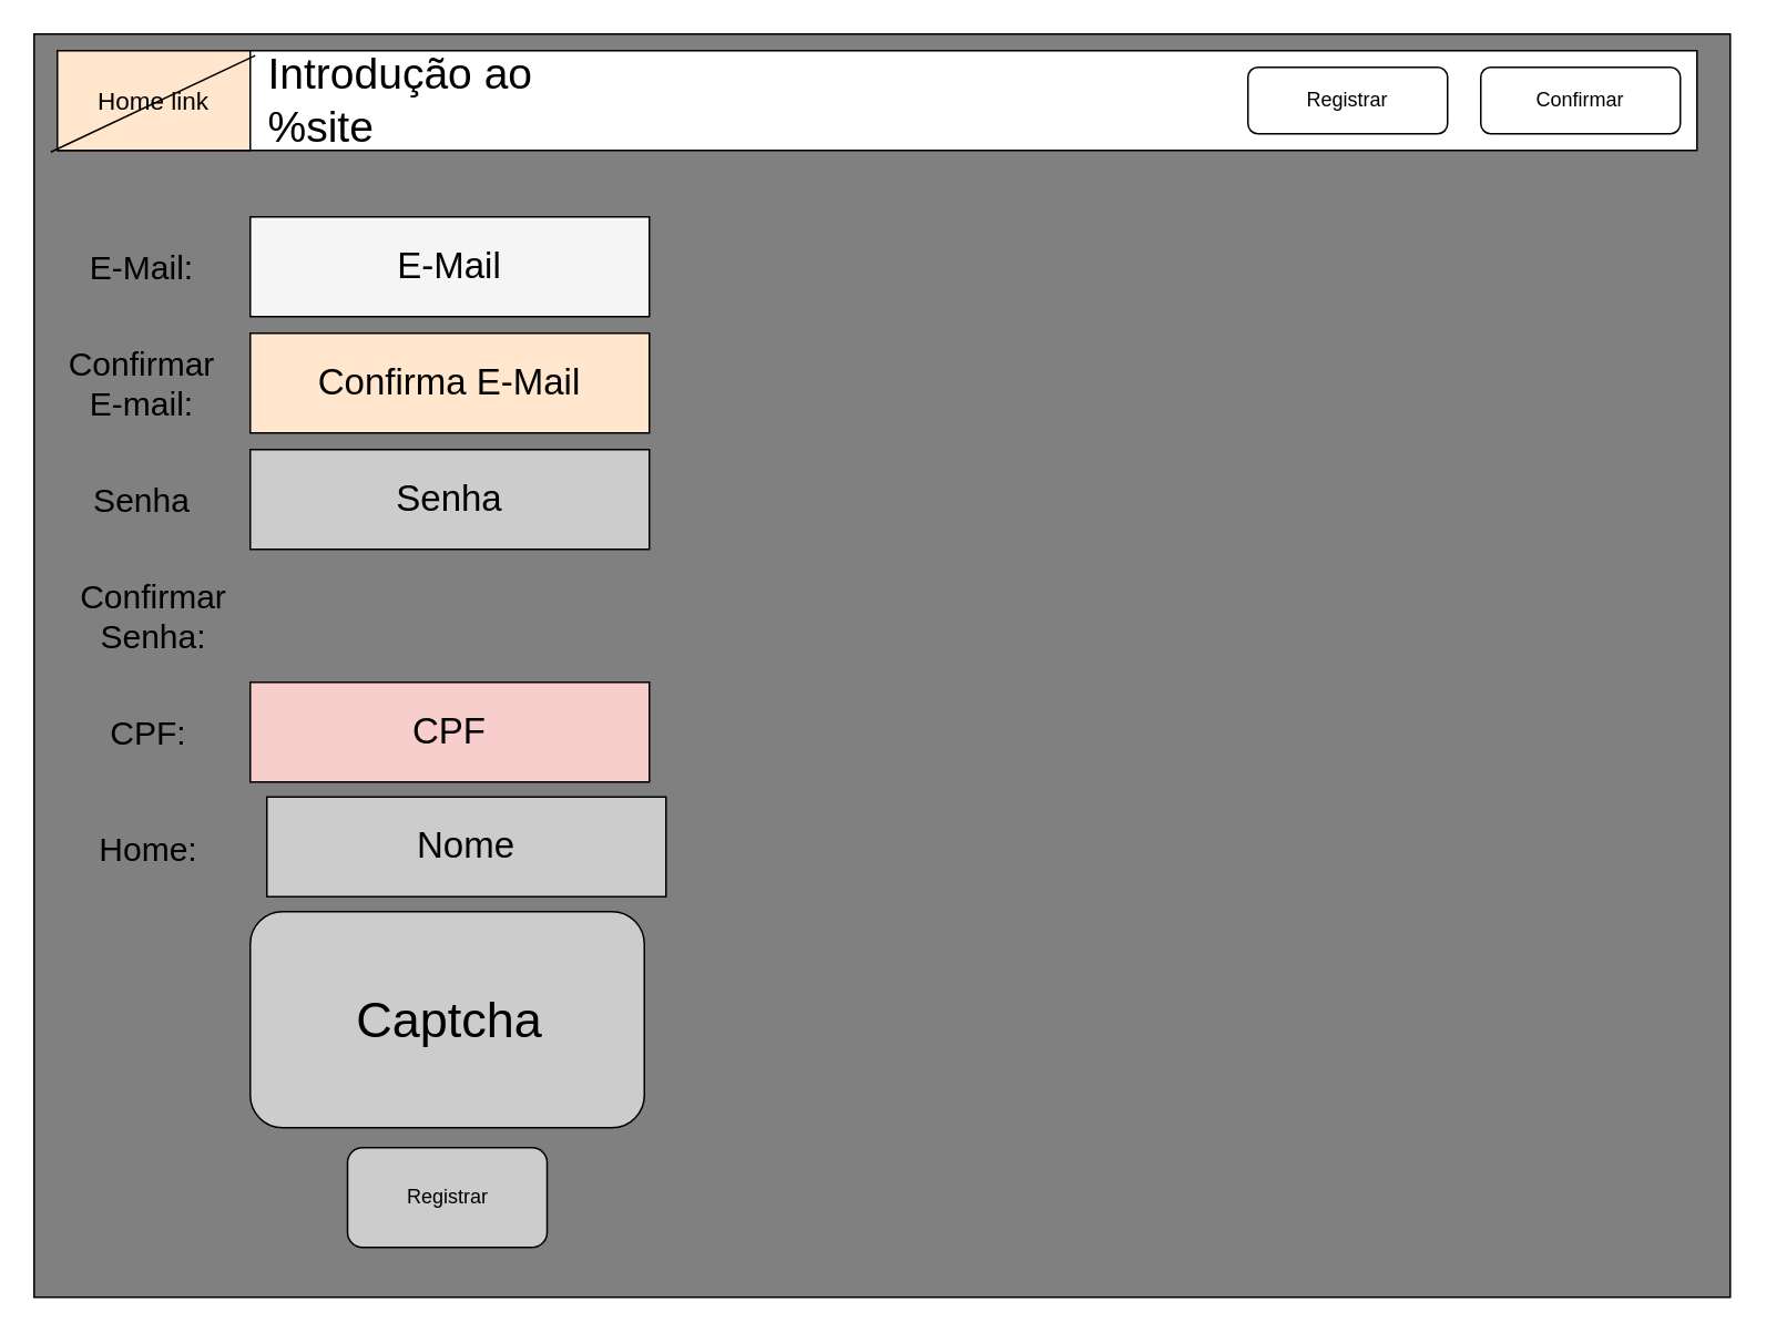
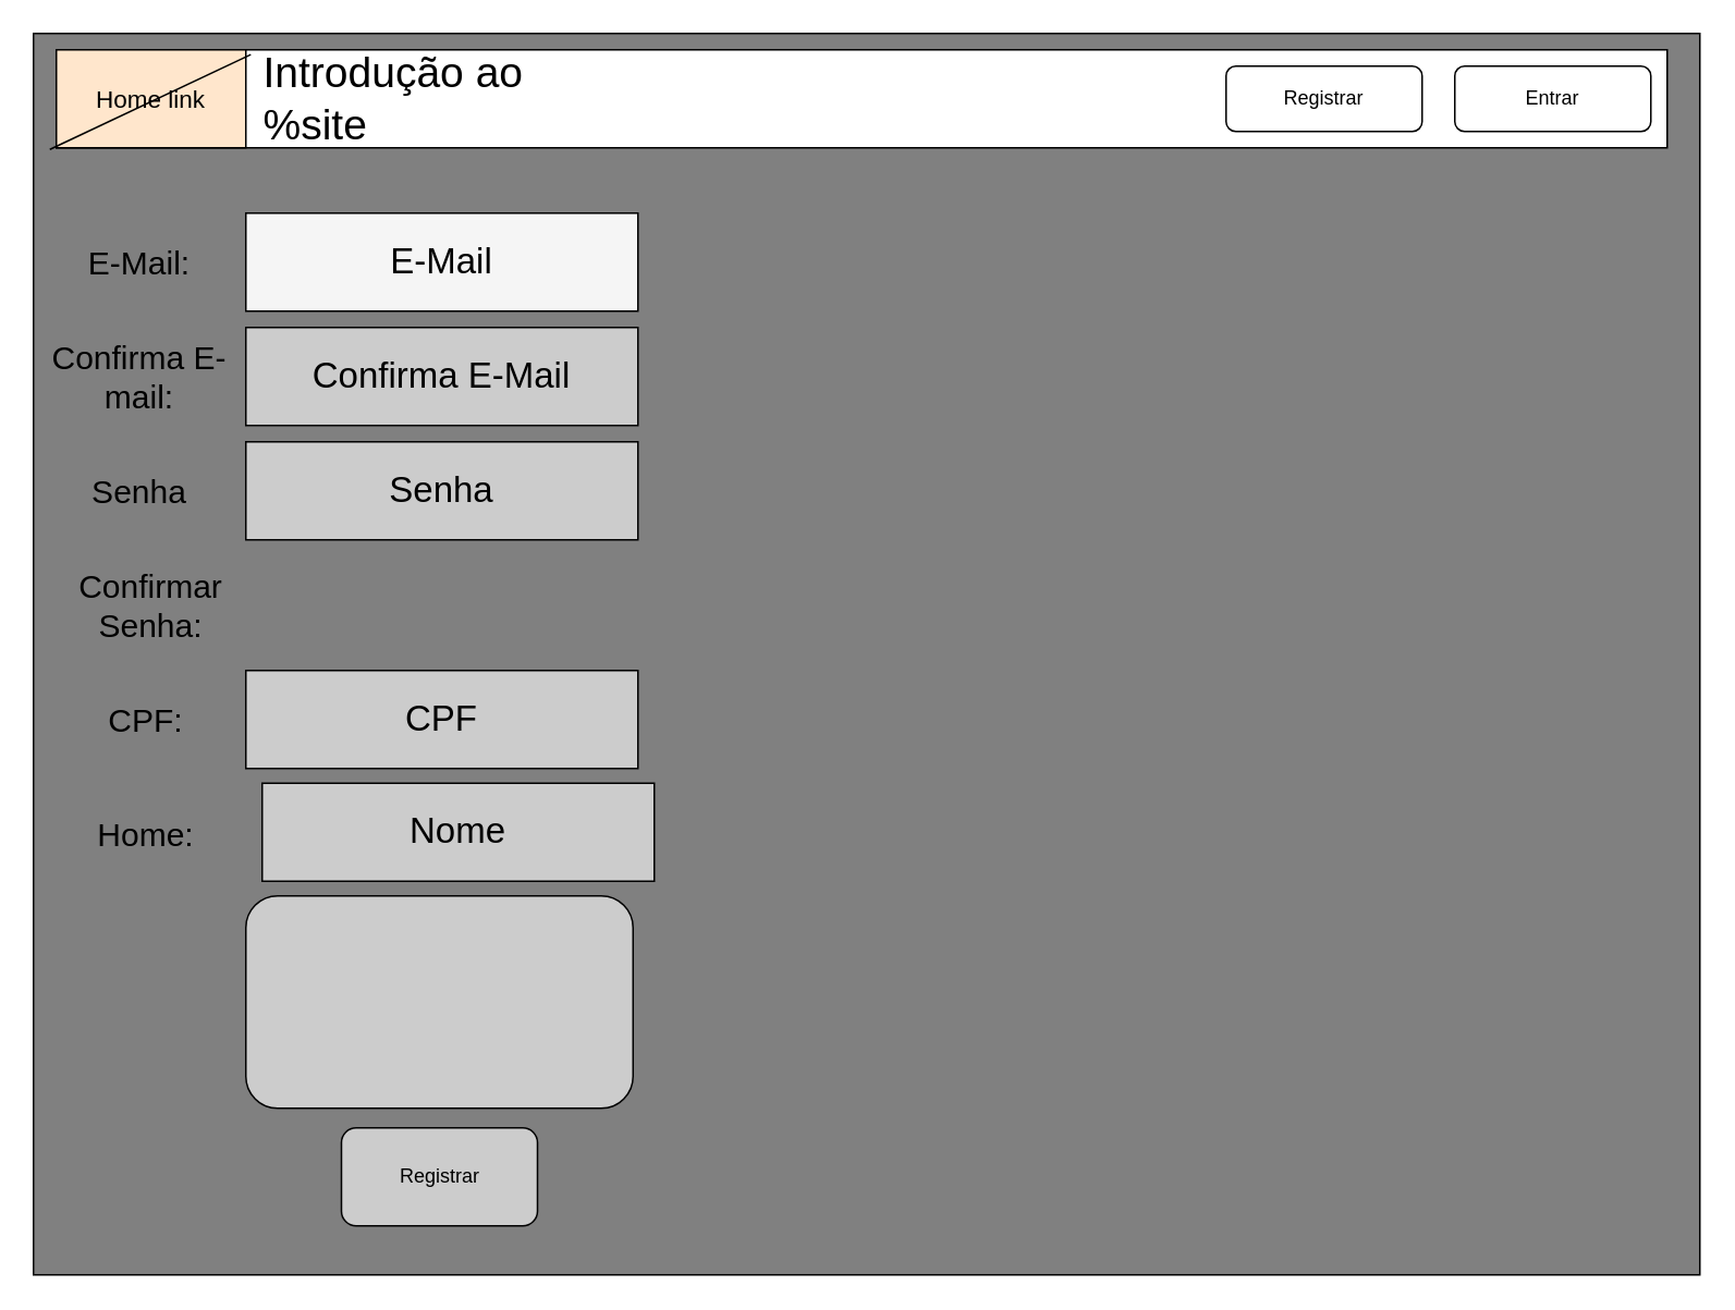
- <mxCell id="9" value="Confirmar" style="rounded=1;whiteSpace=wrap;html=1;" parent="1" vertex="1"><mxGeometry x="890" y="40" width="120" height="40" as="geometry" /></mxCell>
+ <mxCell id="9" value="Entrar" style="rounded=1;whiteSpace=wrap;html=1;" parent="1" vertex="1"><mxGeometry x="890" y="40" width="120" height="40" as="geometry" /></mxCell>
- <mxCell id="18" value="Confirmar E-mail:" style="text;html=1;strokeColor=none;fillColor=none;align=center;verticalAlign=middle;whiteSpace=wrap;rounded=0;fontSize=20;" vertex="1" parent="1"><mxGeometry x="30" y="210" width="110" height="40" as="geometry" /></mxCell>
+ <mxCell id="18" value="Confirma E-mail:" style="text;html=1;strokeColor=none;fillColor=none;align=center;verticalAlign=middle;whiteSpace=wrap;rounded=0;fontSize=20;" vertex="1" parent="1"><mxGeometry x="30" y="210" width="110" height="40" as="geometry" /></mxCell>
- <mxCell id="4" value="&lt;div&gt;Confirma E-Mail&lt;/div&gt;" style="rounded=0;whiteSpace=wrap;html=1;fillColor=#ffe6cc;fontSize=22;" parent="1" vertex="1"><mxGeometry x="150" y="200" width="240" height="60" as="geometry" /></mxCell>
+ <mxCell id="4" value="&lt;div&gt;Confirma E-Mail&lt;/div&gt;" style="rounded=0;whiteSpace=wrap;html=1;fillColor=#CCCCCC;fontSize=22;" parent="1" vertex="1"><mxGeometry x="150" y="200" width="240" height="60" as="geometry" /></mxCell>
- <mxCell id="15" value="CPF" style="rounded=0;whiteSpace=wrap;html=1;fillColor=#f8cecc;fontSize=22;" parent="1" vertex="1"><mxGeometry x="150" y="410" width="240" height="60" as="geometry" /></mxCell>
+ <mxCell id="15" value="CPF" style="rounded=0;whiteSpace=wrap;html=1;fillColor=#CCCCCC;fontSize=22;" parent="1" vertex="1"><mxGeometry x="150" y="410" width="240" height="60" as="geometry" /></mxCell>
- <mxCell id="7" value="Captcha" style="text;html=1;strokeColor=none;fillColor=none;align=center;verticalAlign=middle;whiteSpace=wrap;rounded=0;fontSize=30;" parent="1" vertex="1"><mxGeometry x="170" y="568" width="200" height="90" as="geometry" /></mxCell>
